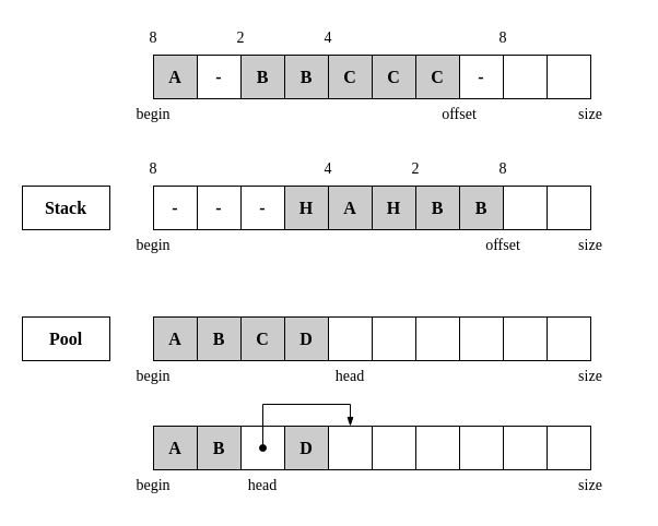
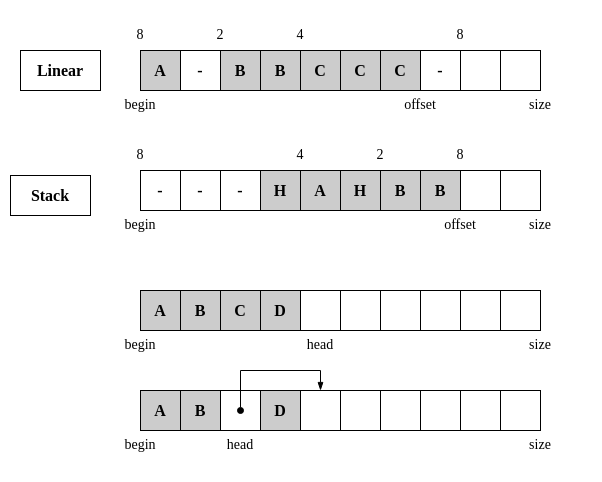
+ <mxCell id="18" value="&lt;font style=&quot;font-size: 16px;&quot; face=&quot;Verdana&quot;&gt;&lt;b&gt;Linear&lt;/b&gt;&lt;/font&gt;" style="text;html=1;strokeColor=default;fillColor=none;align=center;verticalAlign=middle;whiteSpace=wrap;rounded=0;" vertex="1" parent="1"><mxGeometry x="20" y="50" width="80" height="40" as="geometry" /></mxCell>
- <mxCell id="19" value="&lt;font style=&quot;font-size: 16px;&quot; face=&quot;Verdana&quot;&gt;&lt;b&gt;Stack&lt;/b&gt;&lt;/font&gt;" style="text;html=1;strokeColor=default;fillColor=none;align=center;verticalAlign=middle;whiteSpace=wrap;rounded=0;" vertex="1" parent="1"><mxGeometry x="20" y="170" width="80" height="40" as="geometry" /></mxCell>
+ <mxCell id="19" value="&lt;font style=&quot;font-size: 16px;&quot; face=&quot;Verdana&quot;&gt;&lt;b&gt;Stack&lt;/b&gt;&lt;/font&gt;" style="text;html=1;strokeColor=default;fillColor=none;align=center;verticalAlign=middle;whiteSpace=wrap;rounded=0;" vertex="1" parent="1"><mxGeometry x="10" y="175" width="80" height="40" as="geometry" /></mxCell>
- <mxCell id="38" value="&lt;font style=&quot;font-size: 16px;&quot; face=&quot;Verdana&quot;&gt;&lt;b&gt;Pool&lt;/b&gt;&lt;/font&gt;" style="text;html=1;strokeColor=default;fillColor=none;align=center;verticalAlign=middle;whiteSpace=wrap;rounded=0;" vertex="1" parent="1"><mxGeometry x="20" y="290" width="80" height="40" as="geometry" /></mxCell>
